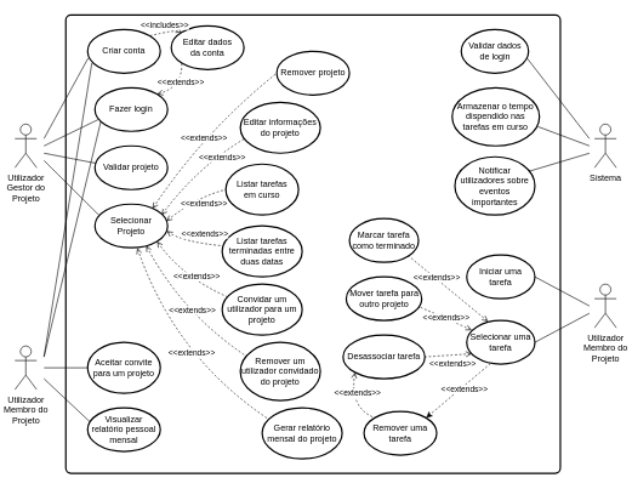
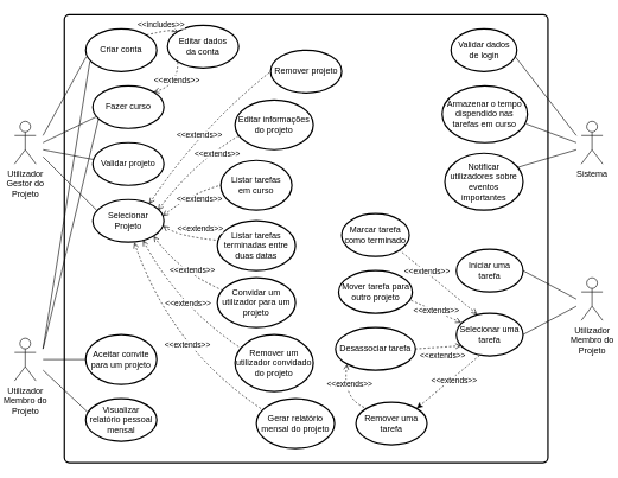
- <mxCell id="7" value="Fazer login" style="strokeWidth=2;html=1;shape=mxgraph.flowchart.start_1;whiteSpace=wrap;" parent="1" vertex="1"><mxGeometry x="130" y="120" width="100" height="60" as="geometry" /></mxCell>
+ <mxCell id="7" value="Fazer curso" style="strokeWidth=2;html=1;shape=mxgraph.flowchart.start_1;whiteSpace=wrap;" parent="1" vertex="1"><mxGeometry x="130" y="120" width="100" height="60" as="geometry" /></mxCell>
